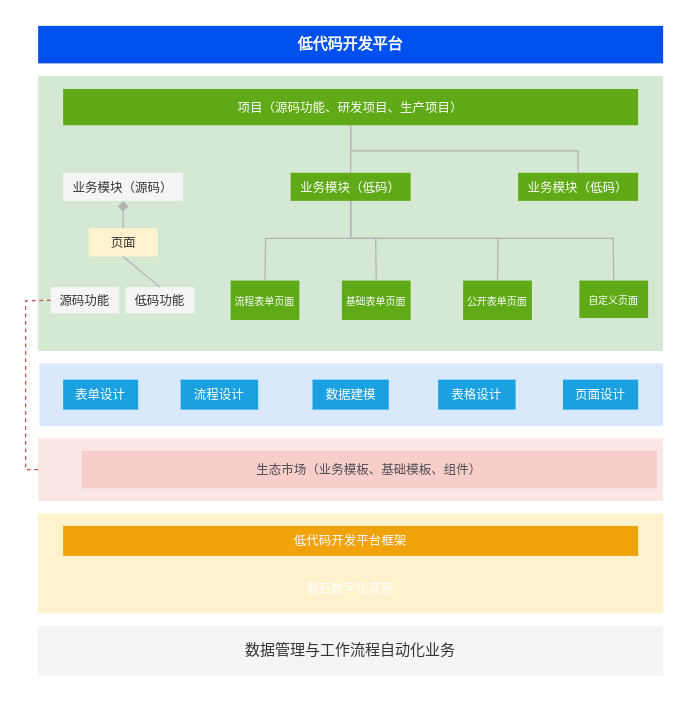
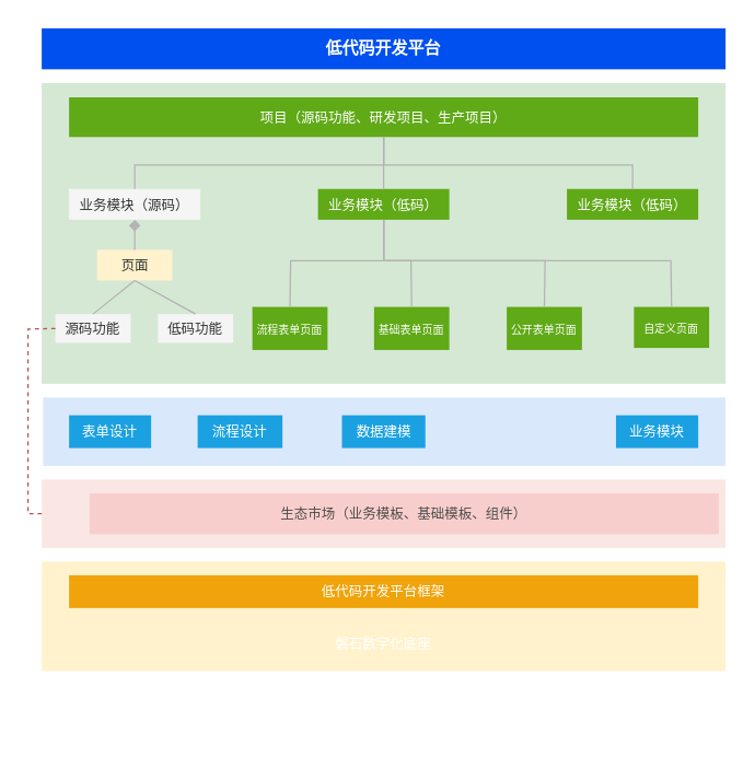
+ <mxCell id="28" value="" style="endArrow=none;html=1;rounded=0;exitX=0.5;exitY=0;exitDx=0;exitDy=0;entryX=0.5;entryY=1;entryDx=0;entryDy=0;strokeColor=#B3B3B3;" parent="1" source="10" target="9" edge="1"><mxGeometry width="50" height="50" relative="1" as="geometry"><mxPoint x="250" y="170" as="sourcePoint" /><mxPoint x="300" y="120" as="targetPoint" /><Array as="points"><mxPoint x="98" y="120" /><mxPoint x="280" y="120" /></Array></mxGeometry></mxCell>
+ <mxCell id="35" value="" style="endArrow=none;html=1;rounded=0;exitX=0.5;exitY=0;exitDx=0;exitDy=0;entryX=0.5;entryY=1;entryDx=0;entryDy=0;fillColor=#f5f5f5;strokeColor=#B3B3B3;" parent="1" source="14" target="24" edge="1"><mxGeometry width="50" height="50" relative="1" as="geometry"><mxPoint x="190" y="200" as="sourcePoint" /><mxPoint x="240" y="150" as="targetPoint" /></mxGeometry></mxCell>
- <mxCell id="11" value="&lt;span style=&quot;font-size: 10px;&quot;&gt;低码功能&lt;/span&gt;" style="rounded=0;whiteSpace=wrap;html=1;fillColor=#f5f5f5;fontColor=#333333;strokeColor=none;align=center;" parent="1" vertex="1"><mxGeometry x="100" y="229" width="55" height="21" as="geometry" /></mxCell>
+ <mxCell id="11" value="&lt;span style=&quot;font-size: 10px;&quot;&gt;低码功能&lt;/span&gt;" style="rounded=0;whiteSpace=wrap;html=1;fillColor=#f5f5f5;fontColor=#333333;strokeColor=none;align=center;" parent="1" vertex="1"><mxGeometry x="115" y="229" width="55" height="21" as="geometry" /></mxCell>
- <mxCell id="22" value="&lt;font style=&quot;font-size: 10px;&quot;&gt;表格设计&lt;/font&gt;" style="rounded=0;whiteSpace=wrap;html=1;fillColor=#1ba1e2;fontColor=#ffffff;strokeColor=none;align=center;" parent="1" vertex="1"><mxGeometry x="350" y="303" width="62" height="24" as="geometry" /></mxCell>
- <mxCell id="21" value="&lt;font style=&quot;font-size: 10px;&quot;&gt;页面设计&lt;/font&gt;" style="rounded=0;whiteSpace=wrap;html=1;fillColor=#1ba1e2;fontColor=#ffffff;strokeColor=none;align=center;" parent="1" vertex="1"><mxGeometry x="449.88" y="303" width="60.12" height="24" as="geometry" /></mxCell>
+ <mxCell id="21" value="&lt;font style=&quot;font-size: 10px;&quot;&gt;业务模块&lt;/font&gt;" style="rounded=0;whiteSpace=wrap;html=1;fillColor=#1ba1e2;fontColor=#ffffff;strokeColor=none;align=center;" parent="1" vertex="1"><mxGeometry x="449.88" y="303" width="60.12" height="24" as="geometry" /></mxCell>
- <mxCell id="38" value="数据管理与工作流程自动化业务" style="rounded=0;whiteSpace=wrap;html=1;fillColor=#f5f5f5;fontColor=#333333;strokeColor=none;" vertex="1" parent="1"><mxGeometry x="30" y="500" width="500" height="40" as="geometry" /></mxCell>
